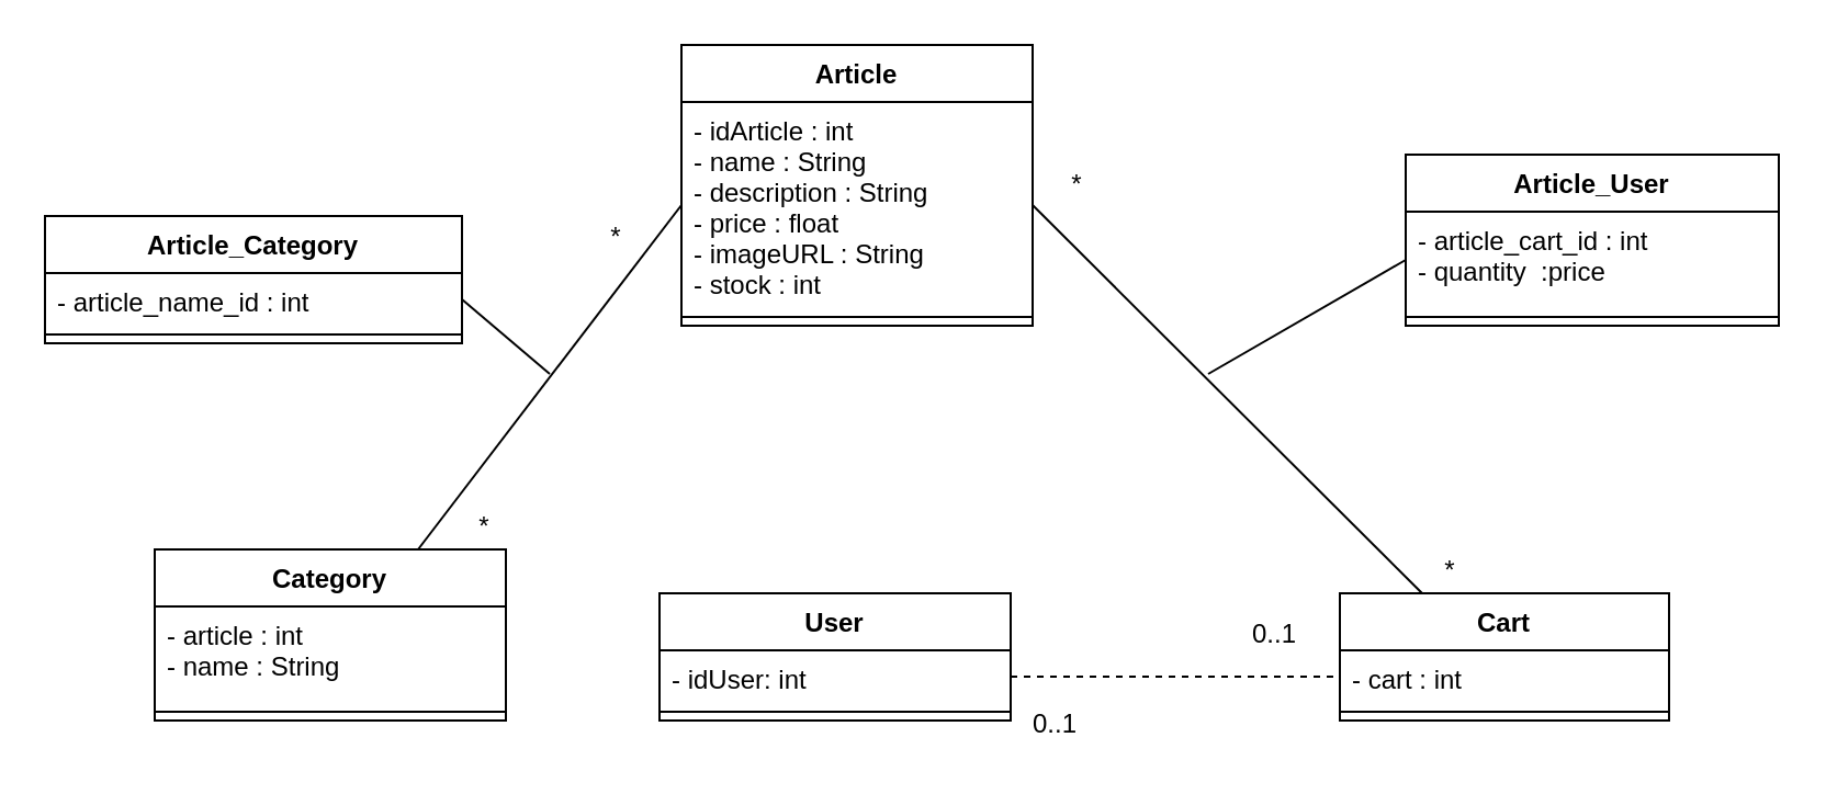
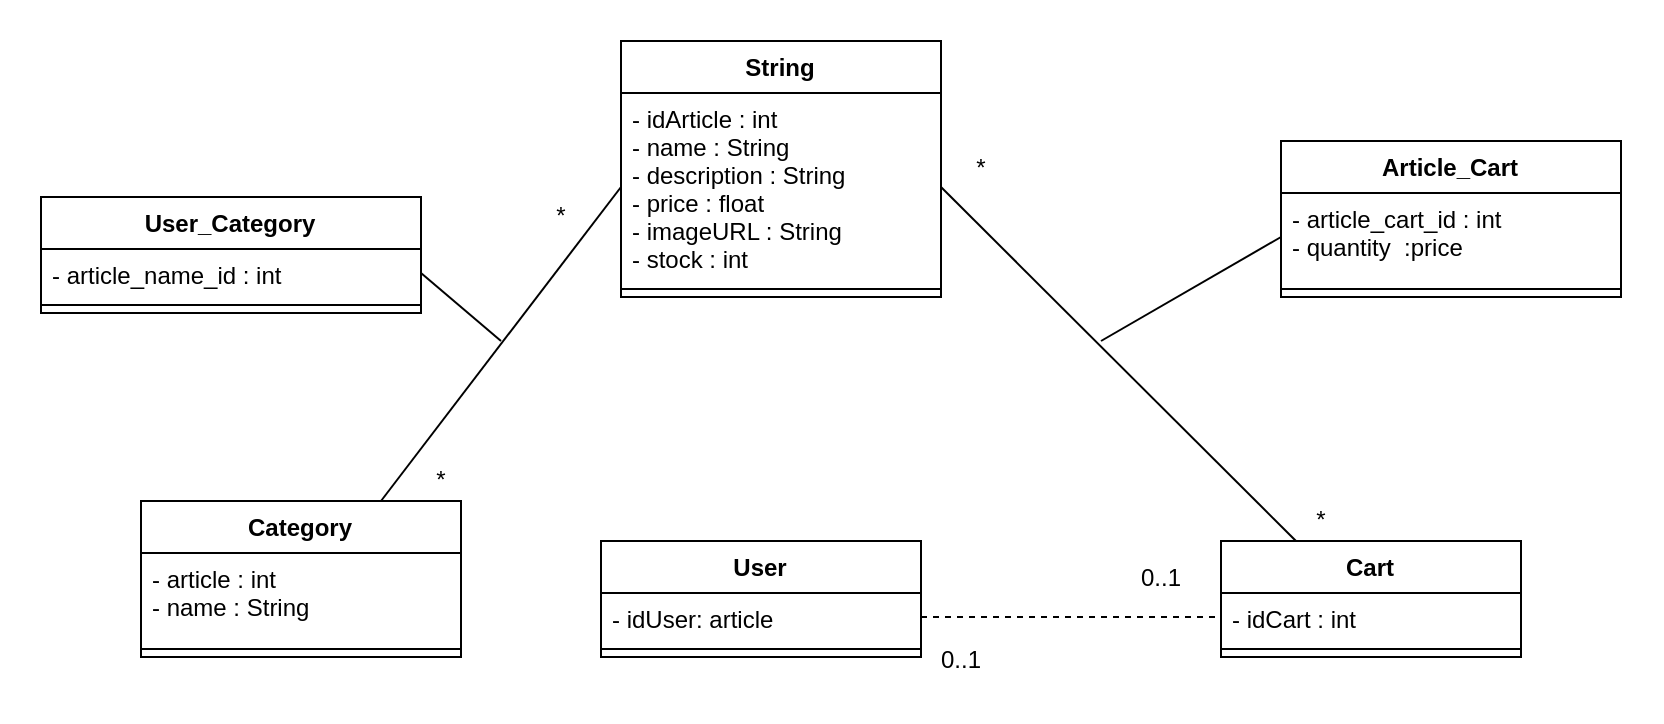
- <mxCell id="2" value="Article" style="swimlane;fontStyle=1;align=center;verticalAlign=top;childLayout=stackLayout;horizontal=1;startSize=26;horizontalStack=0;resizeParent=1;resizeParentMax=0;resizeLast=0;collapsible=1;marginBottom=0;" vertex="1" parent="1"><mxGeometry x="310" y="20" width="160" height="128" as="geometry" /></mxCell>
+ <mxCell id="2" value="String" style="swimlane;fontStyle=1;align=center;verticalAlign=top;childLayout=stackLayout;horizontal=1;startSize=26;horizontalStack=0;resizeParent=1;resizeParentMax=0;resizeLast=0;collapsible=1;marginBottom=0;" vertex="1" parent="1"><mxGeometry x="310" y="20" width="160" height="128" as="geometry" /></mxCell>
- <mxCell id="5" value="Article_User" style="swimlane;fontStyle=1;align=center;verticalAlign=top;childLayout=stackLayout;horizontal=1;startSize=26;horizontalStack=0;resizeParent=1;resizeParentMax=0;resizeLast=0;collapsible=1;marginBottom=0;" vertex="1" parent="1"><mxGeometry x="640" y="70" width="170" height="78" as="geometry" /></mxCell>
+ <mxCell id="5" value="Article_Cart" style="swimlane;fontStyle=1;align=center;verticalAlign=top;childLayout=stackLayout;horizontal=1;startSize=26;horizontalStack=0;resizeParent=1;resizeParentMax=0;resizeLast=0;collapsible=1;marginBottom=0;" vertex="1" parent="1"><mxGeometry x="640" y="70" width="170" height="78" as="geometry" /></mxCell>
- <mxCell id="8" value="Article_Category" style="swimlane;fontStyle=1;align=center;verticalAlign=top;childLayout=stackLayout;horizontal=1;startSize=26;horizontalStack=0;resizeParent=1;resizeParentMax=0;resizeLast=0;collapsible=1;marginBottom=0;" vertex="1" parent="1"><mxGeometry x="20" y="98" width="190" height="58" as="geometry" /></mxCell>
+ <mxCell id="8" value="User_Category" style="swimlane;fontStyle=1;align=center;verticalAlign=top;childLayout=stackLayout;horizontal=1;startSize=26;horizontalStack=0;resizeParent=1;resizeParentMax=0;resizeLast=0;collapsible=1;marginBottom=0;" vertex="1" parent="1"><mxGeometry x="20" y="98" width="190" height="58" as="geometry" /></mxCell>
- <mxCell id="18" value="- idUser: int&#10;" style="text;strokeColor=none;fillColor=none;align=left;verticalAlign=top;spacingLeft=4;spacingRight=4;overflow=hidden;rotatable=0;points=[[0,0.5],[1,0.5]];portConstraint=eastwest;" vertex="1" parent="17"><mxGeometry y="26" width="160" height="24" as="geometry" /></mxCell>
+ <mxCell id="18" value="- idUser: article&#10;" style="text;strokeColor=none;fillColor=none;align=left;verticalAlign=top;spacingLeft=4;spacingRight=4;overflow=hidden;rotatable=0;points=[[0,0.5],[1,0.5]];portConstraint=eastwest;" vertex="1" parent="17"><mxGeometry y="26" width="160" height="24" as="geometry" /></mxCell>
- <mxCell id="12" value="- cart : int" style="text;strokeColor=none;fillColor=none;align=left;verticalAlign=top;spacingLeft=4;spacingRight=4;overflow=hidden;rotatable=0;points=[[0,0.5],[1,0.5]];portConstraint=eastwest;" vertex="1" parent="11"><mxGeometry y="26" width="150" height="24" as="geometry" /></mxCell>
+ <mxCell id="12" value="- idCart : int" style="text;strokeColor=none;fillColor=none;align=left;verticalAlign=top;spacingLeft=4;spacingRight=4;overflow=hidden;rotatable=0;points=[[0,0.5],[1,0.5]];portConstraint=eastwest;" vertex="1" parent="11"><mxGeometry y="26" width="150" height="24" as="geometry" /></mxCell>
